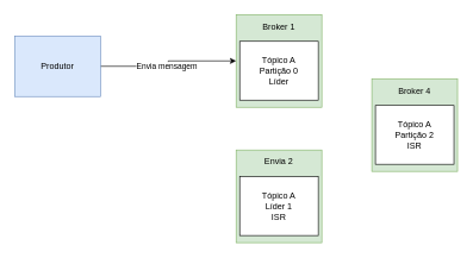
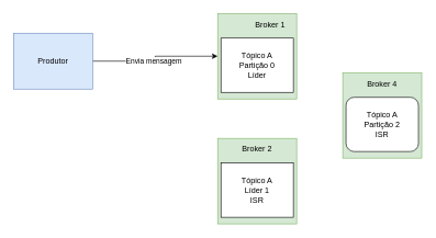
- <mxCell id="8" value="Broker 1" style="text;html=1;strokeColor=none;fillColor=none;align=center;verticalAlign=middle;whiteSpace=wrap;rounded=0;" vertex="1" parent="5"><mxGeometry x="35" y="7" width="50" height="20" as="geometry" /></mxCell>
+ <mxCell id="8" value="Broker 1" style="text;html=1;strokeColor=none;fillColor=none;align=center;verticalAlign=middle;whiteSpace=wrap;rounded=0;" vertex="1" parent="5"><mxGeometry x="55" y="7" width="50" height="20" as="geometry" /></mxCell>
- <mxCell id="15" value="Tópico A&lt;br&gt;Partição 2&lt;br&gt;ISR" style="rounded=0;whiteSpace=wrap;html=1;" vertex="1" parent="13"><mxGeometry x="5" y="37.5" width="110" height="82.5" as="geometry" /></mxCell>
+ <mxCell id="15" value="Tópico A&lt;br&gt;Partição 2&lt;br&gt;ISR" style="whiteSpace=wrap;html=1;rounded=1;" vertex="1" parent="13"><mxGeometry x="5" y="37.5" width="110" height="82.5" as="geometry" /></mxCell>
- <mxCell id="12" value="Envia 2" style="text;html=1;strokeColor=none;fillColor=none;align=center;verticalAlign=middle;whiteSpace=wrap;rounded=0;" vertex="1" parent="9"><mxGeometry x="35" y="7" width="50" height="20" as="geometry" /></mxCell>
+ <mxCell id="12" value="Broker 2" style="text;html=1;strokeColor=none;fillColor=none;align=center;verticalAlign=middle;whiteSpace=wrap;rounded=0;" vertex="1" parent="9"><mxGeometry x="35" y="7" width="50" height="20" as="geometry" /></mxCell>
